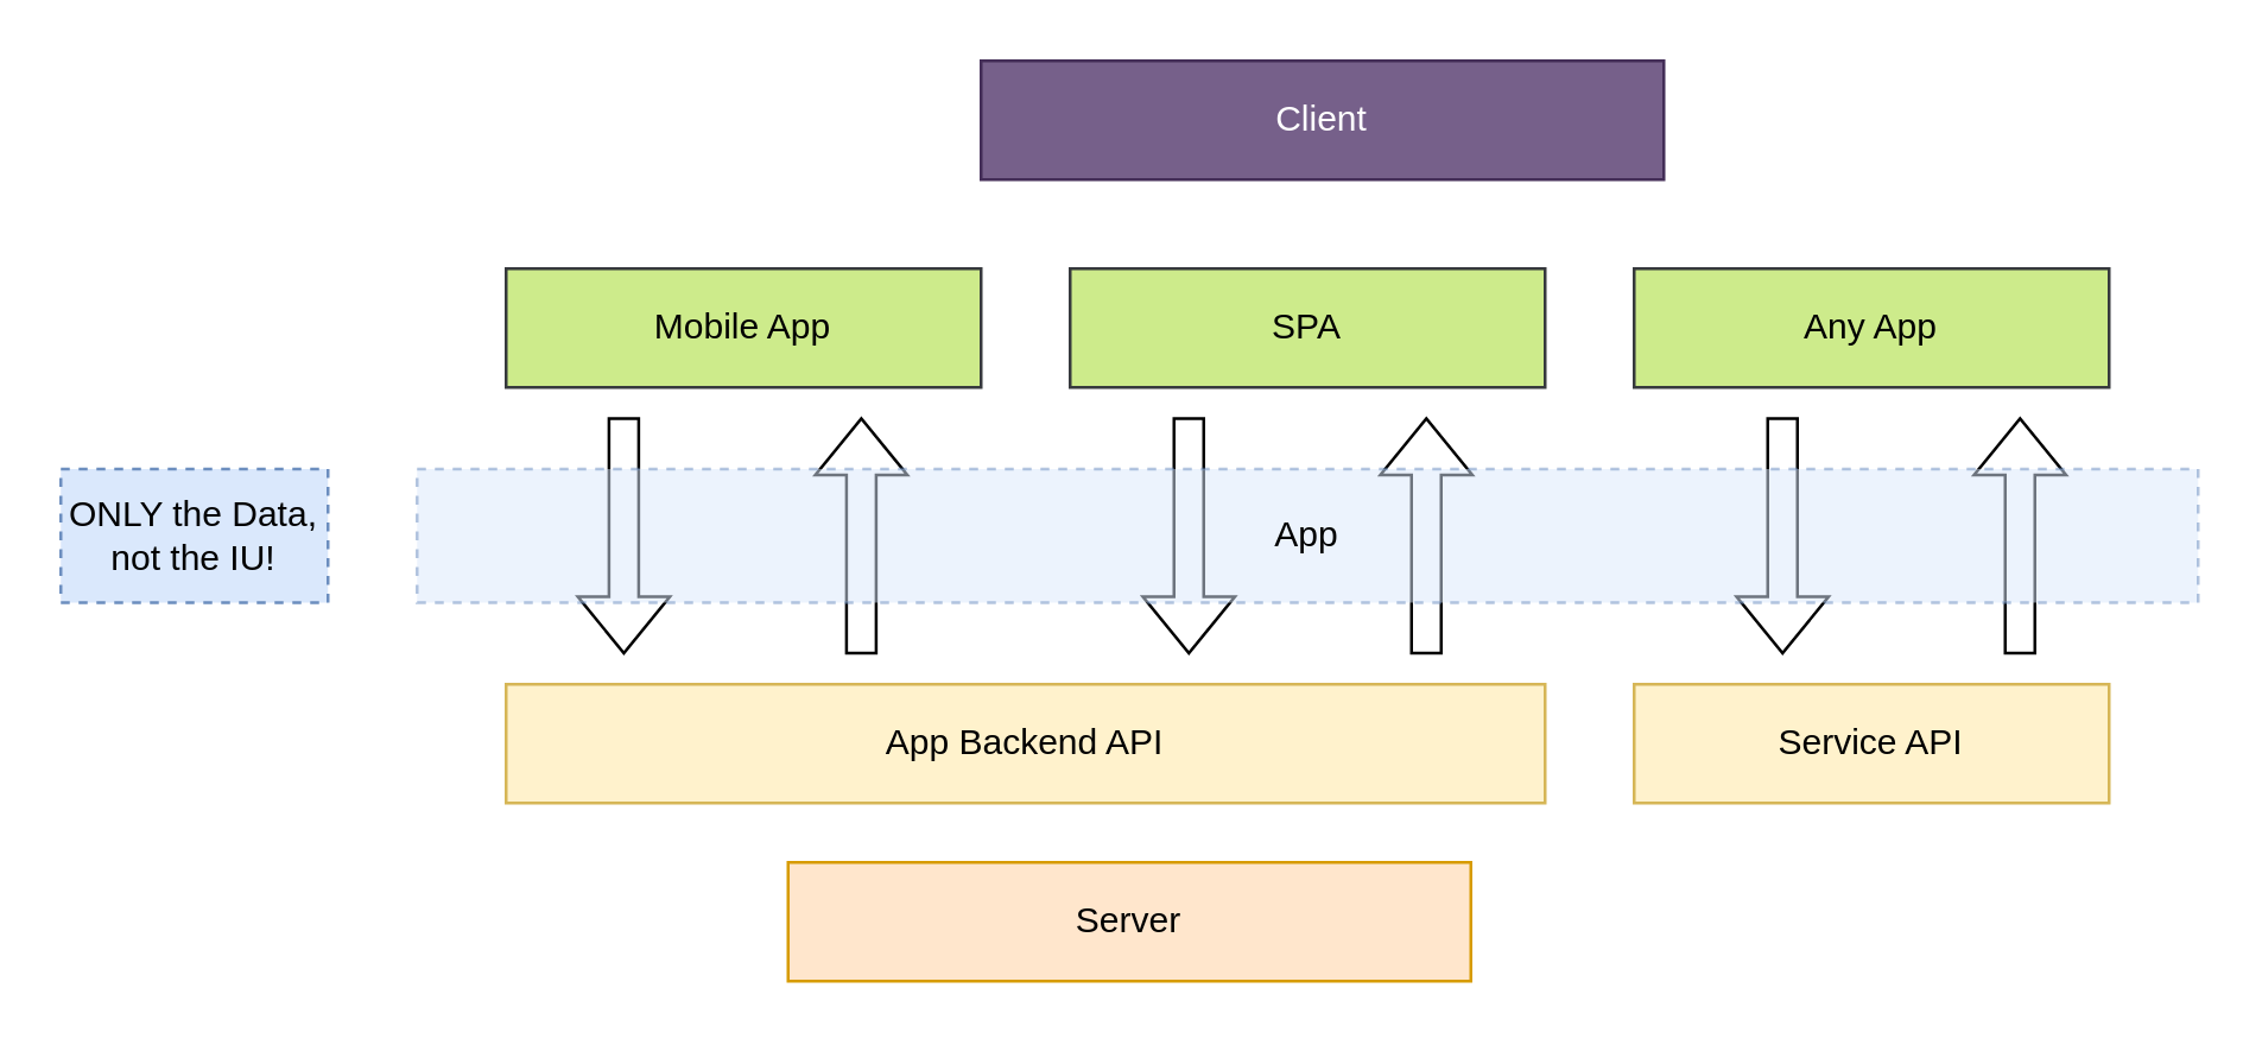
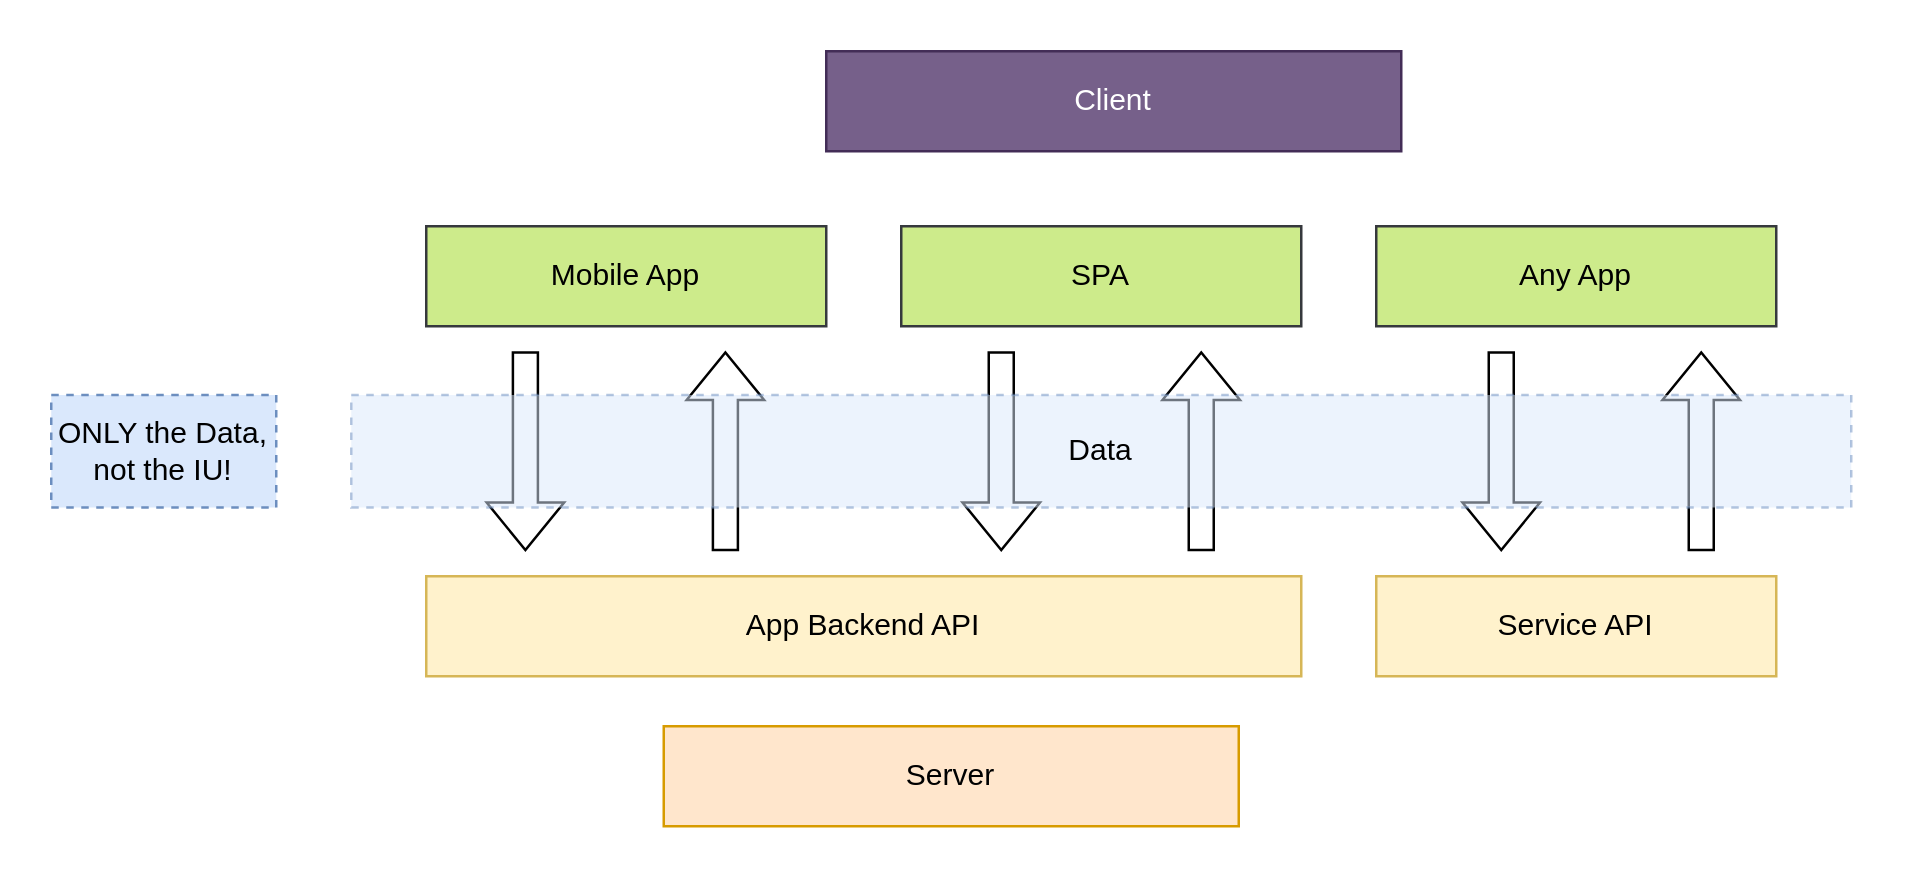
- <mxCell id="15" value="App" style="rounded=0;whiteSpace=wrap;html=1;fillColor=#dae8fc;strokeColor=#6c8ebf;opacity=50;dashed=1;" vertex="1" parent="1"><mxGeometry x="140" y="157.5" width="600" height="45" as="geometry" /></mxCell>
+ <mxCell id="15" value="Data" style="rounded=0;whiteSpace=wrap;html=1;fillColor=#dae8fc;strokeColor=#6c8ebf;opacity=50;dashed=1;" vertex="1" parent="1"><mxGeometry x="140" y="157.5" width="600" height="45" as="geometry" /></mxCell>
